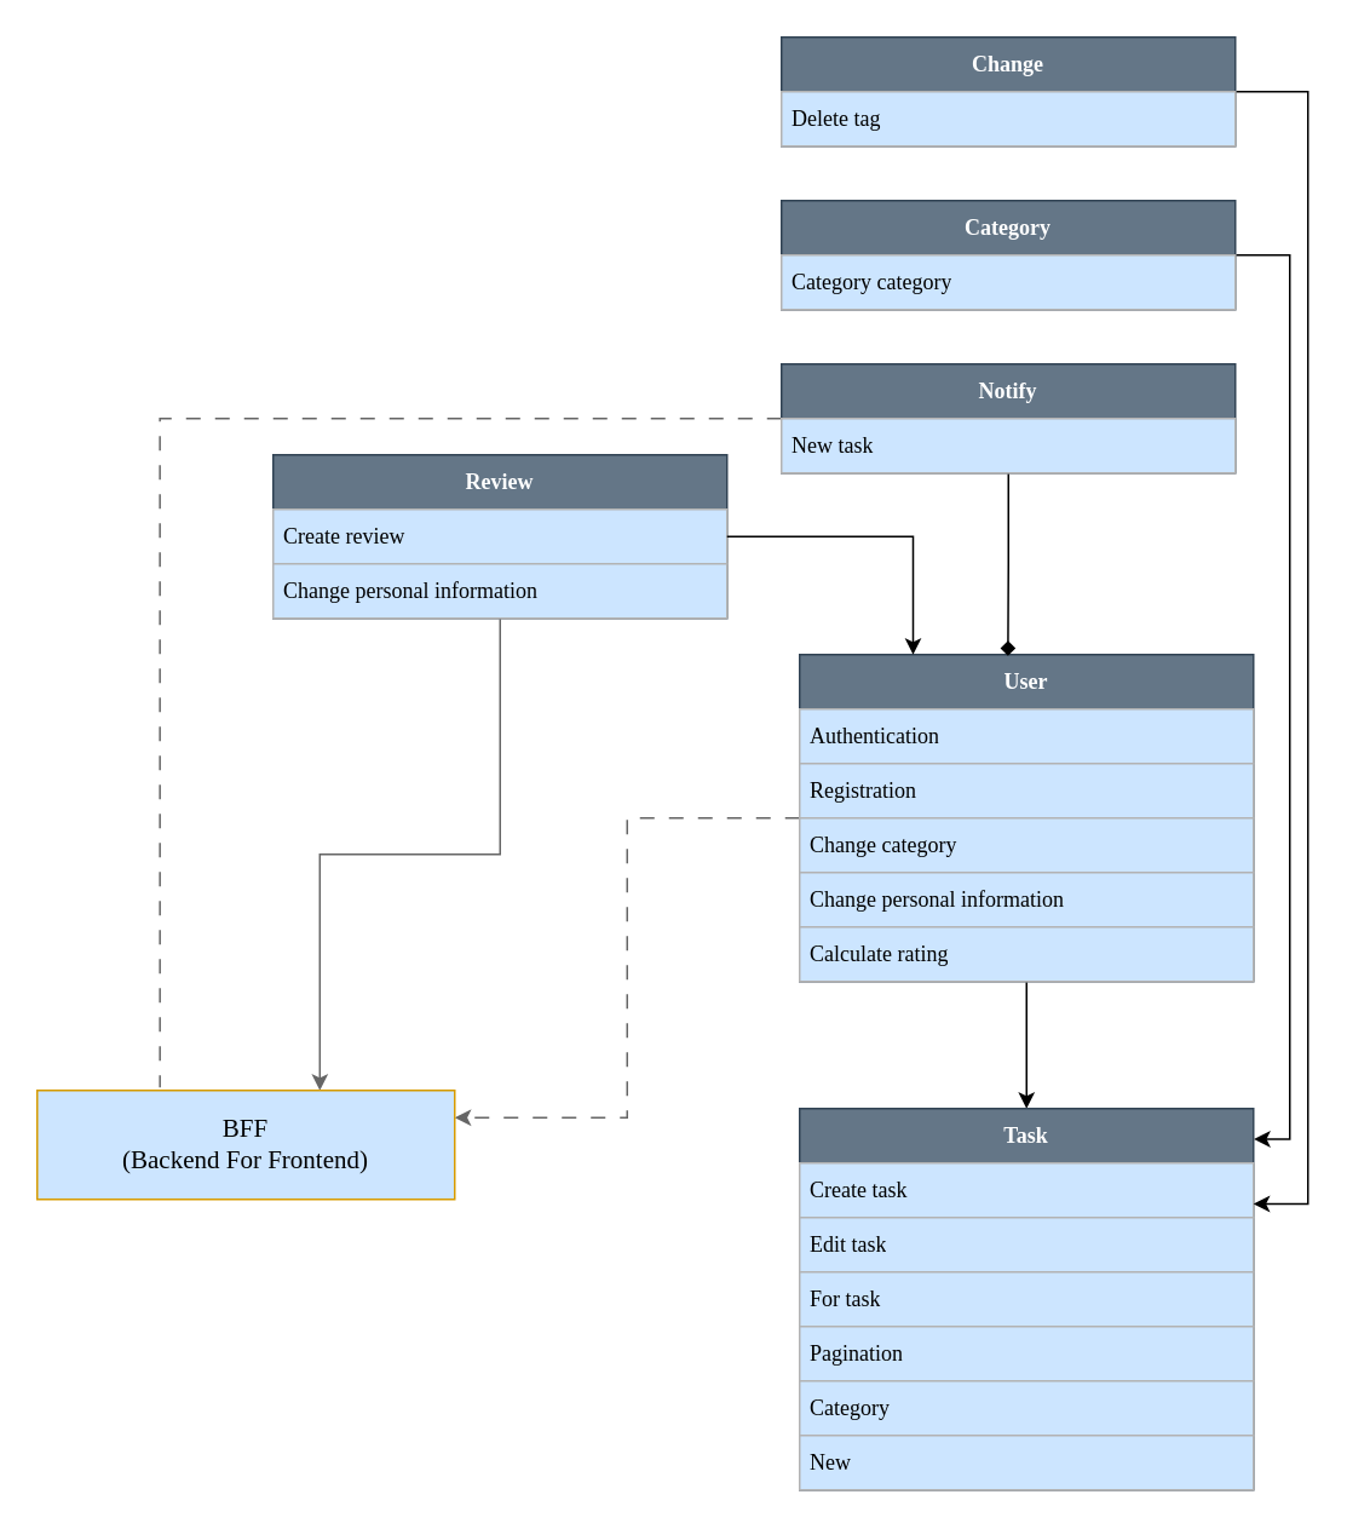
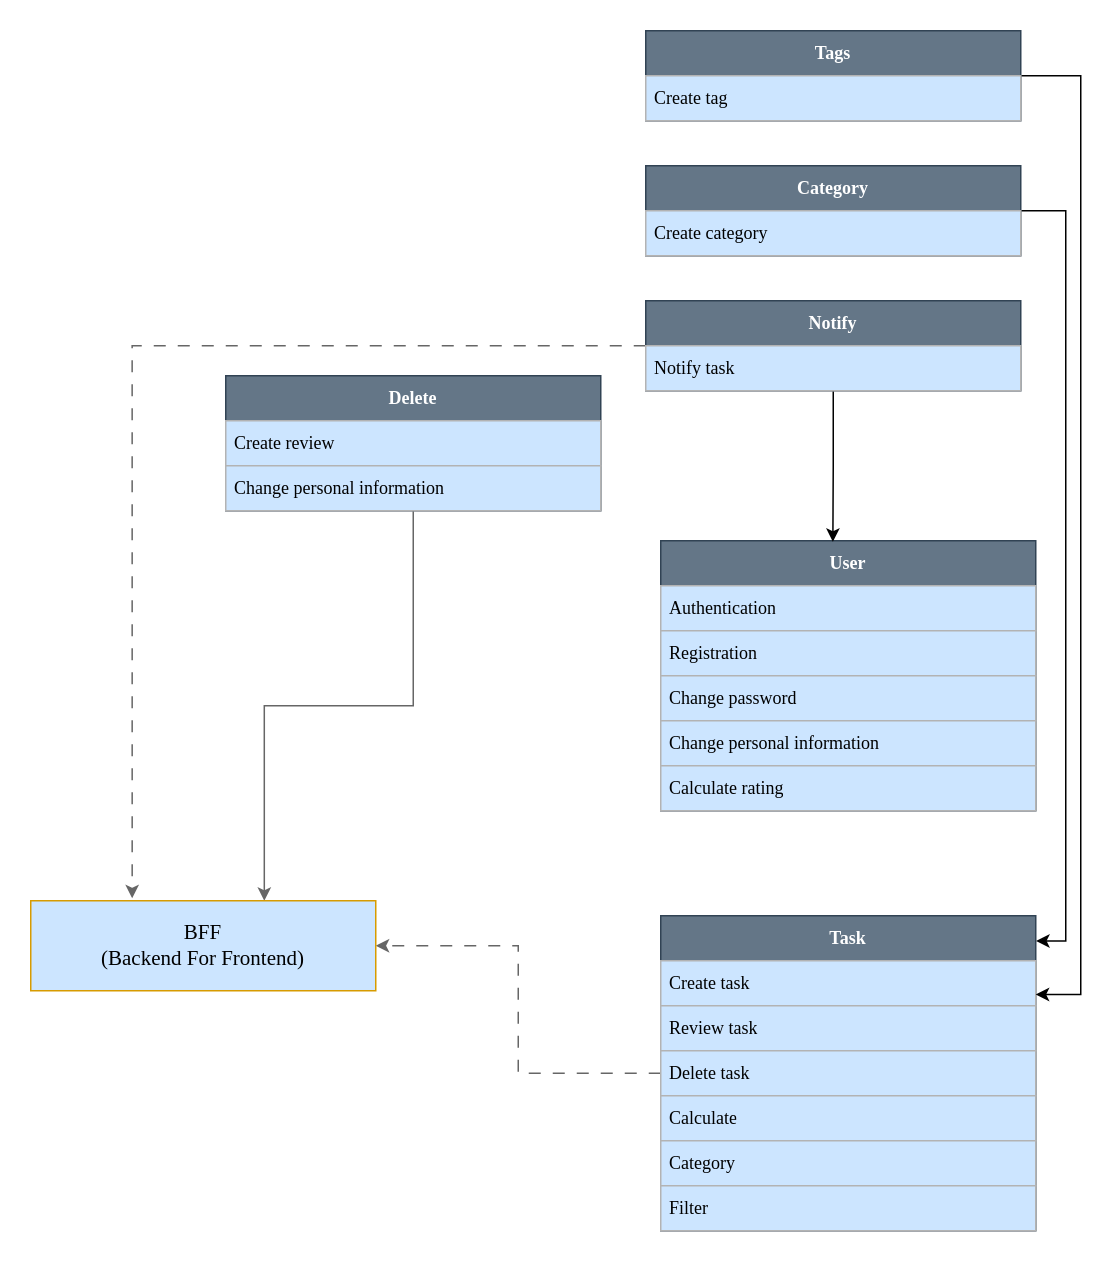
- <mxCell id="32" value="&lt;b&gt;Change&lt;/b&gt;" style="swimlane;fontStyle=0;childLayout=stackLayout;horizontal=1;startSize=30;horizontalStack=0;resizeParent=1;resizeParentMax=0;resizeLast=0;collapsible=1;marginBottom=0;whiteSpace=wrap;html=1;fillColor=#647687;strokeColor=#314354;rounded=0;shadow=0;glass=0;fontFamily=Verdana;fontColor=#ffffff;" vertex="1" parent="1"><mxGeometry x="430" y="20" width="250" height="60" as="geometry"><mxRectangle x="390" y="50" width="70" height="30" as="alternateBounds" /></mxGeometry></mxCell>
+ <mxCell id="32" value="&lt;b&gt;Tags&lt;/b&gt;" style="swimlane;fontStyle=0;childLayout=stackLayout;horizontal=1;startSize=30;horizontalStack=0;resizeParent=1;resizeParentMax=0;resizeLast=0;collapsible=1;marginBottom=0;whiteSpace=wrap;html=1;fillColor=#647687;strokeColor=#314354;rounded=0;shadow=0;glass=0;fontFamily=Verdana;fontColor=#ffffff;" vertex="1" parent="1"><mxGeometry x="430" y="20" width="250" height="60" as="geometry"><mxRectangle x="390" y="50" width="70" height="30" as="alternateBounds" /></mxGeometry></mxCell>
- <mxCell id="33" value="Delete tag" style="text;strokeColor=#B3B3B3;fillColor=#cce5ff;align=left;verticalAlign=middle;spacingLeft=4;spacingRight=4;overflow=hidden;points=[[0,0.5],[1,0.5]];portConstraint=eastwest;rotatable=0;whiteSpace=wrap;html=1;fontFamily=Verdana;glass=0;shadow=0;rounded=0;" vertex="1" parent="32"><mxGeometry y="30" width="250" height="30" as="geometry" /></mxCell>
+ <mxCell id="33" value="Create tag" style="text;strokeColor=#B3B3B3;fillColor=#cce5ff;align=left;verticalAlign=middle;spacingLeft=4;spacingRight=4;overflow=hidden;points=[[0,0.5],[1,0.5]];portConstraint=eastwest;rotatable=0;whiteSpace=wrap;html=1;fontFamily=Verdana;glass=0;shadow=0;rounded=0;" vertex="1" parent="32"><mxGeometry y="30" width="250" height="30" as="geometry" /></mxCell>
- <mxCell id="30" value="Category category" style="text;strokeColor=#B3B3B3;fillColor=#cce5ff;align=left;verticalAlign=middle;spacingLeft=4;spacingRight=4;overflow=hidden;points=[[0,0.5],[1,0.5]];portConstraint=eastwest;rotatable=0;whiteSpace=wrap;html=1;fontFamily=Verdana;glass=0;shadow=0;rounded=0;" vertex="1" parent="29"><mxGeometry y="30" width="250" height="30" as="geometry" /></mxCell>
+ <mxCell id="30" value="Create category" style="text;strokeColor=#B3B3B3;fillColor=#cce5ff;align=left;verticalAlign=middle;spacingLeft=4;spacingRight=4;overflow=hidden;points=[[0,0.5],[1,0.5]];portConstraint=eastwest;rotatable=0;whiteSpace=wrap;html=1;fontFamily=Verdana;glass=0;shadow=0;rounded=0;" vertex="1" parent="29"><mxGeometry y="30" width="250" height="30" as="geometry" /></mxCell>
- <mxCell id="13" value="New task" style="text;strokeColor=#B3B3B3;fillColor=#cce5ff;align=left;verticalAlign=middle;spacingLeft=4;spacingRight=4;overflow=hidden;points=[[0,0.5],[1,0.5]];portConstraint=eastwest;rotatable=0;whiteSpace=wrap;html=1;fontFamily=Verdana;glass=0;shadow=0;rounded=0;" parent="12" vertex="1"><mxGeometry y="30" width="250" height="30" as="geometry" /></mxCell>
+ <mxCell id="13" value="Notify task" style="text;strokeColor=#B3B3B3;fillColor=#cce5ff;align=left;verticalAlign=middle;spacingLeft=4;spacingRight=4;overflow=hidden;points=[[0,0.5],[1,0.5]];portConstraint=eastwest;rotatable=0;whiteSpace=wrap;html=1;fontFamily=Verdana;glass=0;shadow=0;rounded=0;" parent="12" vertex="1"><mxGeometry y="30" width="250" height="30" as="geometry" /></mxCell>
- <mxCell id="23" value="&lt;b&gt;Review&lt;/b&gt;" style="swimlane;fontStyle=0;childLayout=stackLayout;horizontal=1;startSize=30;horizontalStack=0;resizeParent=1;resizeParentMax=0;resizeLast=0;collapsible=1;marginBottom=0;whiteSpace=wrap;html=1;fillColor=#647687;strokeColor=#314354;rounded=0;shadow=0;glass=0;fontFamily=Verdana;fontColor=#ffffff;" parent="1" vertex="1"><mxGeometry x="150" y="250" width="250" height="90" as="geometry"><mxRectangle x="390" y="50" width="70" height="30" as="alternateBounds" /></mxGeometry></mxCell>
+ <mxCell id="23" value="&lt;b&gt;Delete&lt;/b&gt;" style="swimlane;fontStyle=0;childLayout=stackLayout;horizontal=1;startSize=30;horizontalStack=0;resizeParent=1;resizeParentMax=0;resizeLast=0;collapsible=1;marginBottom=0;whiteSpace=wrap;html=1;fillColor=#647687;strokeColor=#314354;rounded=0;shadow=0;glass=0;fontFamily=Verdana;fontColor=#ffffff;" parent="1" vertex="1"><mxGeometry x="150" y="250" width="250" height="90" as="geometry"><mxRectangle x="390" y="50" width="70" height="30" as="alternateBounds" /></mxGeometry></mxCell>
- <mxCell id="26" style="edgeStyle=orthogonalEdgeStyle;rounded=0;orthogonalLoop=1;jettySize=auto;html=1;entryX=0.25;entryY=0;entryDx=0;entryDy=0;" parent="1" source="24" target="4" edge="1"><mxGeometry relative="1" as="geometry" /></mxCell>
- <mxCell id="10" style="edgeStyle=orthogonalEdgeStyle;rounded=0;orthogonalLoop=1;jettySize=auto;html=1;entryX=0.459;entryY=0.004;entryDx=0;entryDy=0;entryPerimeter=0;endArrow=diamond;" parent="1" source="12" target="4" edge="1"><mxGeometry relative="1" as="geometry" /></mxCell>
+ <mxCell id="10" style="edgeStyle=orthogonalEdgeStyle;rounded=0;orthogonalLoop=1;jettySize=auto;html=1;entryX=0.459;entryY=0.004;entryDx=0;entryDy=0;entryPerimeter=0;" parent="1" source="12" target="4" edge="1"><mxGeometry relative="1" as="geometry" /></mxCell>
- <mxCell id="3" style="edgeStyle=orthogonalEdgeStyle;rounded=0;orthogonalLoop=1;jettySize=auto;html=1;entryX=1;entryY=0.25;entryDx=0;entryDy=0;dashed=1;dashPattern=8 8;strokeColor=#666666;" parent="1" source="4" target="27" edge="1"><mxGeometry relative="1" as="geometry" /></mxCell>
- <mxCell id="7" value="Change category" style="text;strokeColor=#B3B3B3;fillColor=#cce5ff;align=left;verticalAlign=middle;spacingLeft=4;spacingRight=4;overflow=hidden;points=[[0,0.5],[1,0.5]];portConstraint=eastwest;rotatable=0;whiteSpace=wrap;html=1;fontFamily=Verdana;glass=0;shadow=0;rounded=0;" parent="4" vertex="1"><mxGeometry y="90" width="250" height="30" as="geometry" /></mxCell>
+ <mxCell id="7" value="Change password" style="text;strokeColor=#B3B3B3;fillColor=#cce5ff;align=left;verticalAlign=middle;spacingLeft=4;spacingRight=4;overflow=hidden;points=[[0,0.5],[1,0.5]];portConstraint=eastwest;rotatable=0;whiteSpace=wrap;html=1;fontFamily=Verdana;glass=0;shadow=0;rounded=0;" parent="4" vertex="1"><mxGeometry y="90" width="250" height="30" as="geometry" /></mxCell>
- <mxCell id="2" style="edgeStyle=orthogonalEdgeStyle;rounded=0;orthogonalLoop=1;jettySize=auto;html=1;entryX=0.5;entryY=0;entryDx=0;entryDy=0;" parent="1" source="4" target="15" edge="1"><mxGeometry relative="1" as="geometry" /></mxCell>
- <mxCell id="11" style="edgeStyle=orthogonalEdgeStyle;rounded=0;orthogonalLoop=1;jettySize=auto;html=1;entryX=0.294;entryY=-0.027;entryDx=0;entryDy=0;entryPerimeter=0;dashed=1;dashPattern=8 8;strokeColor=#666666;endArrow=none;" parent="1" source="12" target="27" edge="1"><mxGeometry relative="1" as="geometry" /></mxCell>
+ <mxCell id="11" style="edgeStyle=orthogonalEdgeStyle;rounded=0;orthogonalLoop=1;jettySize=auto;html=1;entryX=0.294;entryY=-0.027;entryDx=0;entryDy=0;entryPerimeter=0;dashed=1;dashPattern=8 8;strokeColor=#666666;" parent="1" source="12" target="27" edge="1"><mxGeometry relative="1" as="geometry" /></mxCell>
- <mxCell id="17" value="Edit task" style="text;strokeColor=#B3B3B3;fillColor=#cce5ff;align=left;verticalAlign=middle;spacingLeft=4;spacingRight=4;overflow=hidden;points=[[0,0.5],[1,0.5]];portConstraint=eastwest;rotatable=0;whiteSpace=wrap;html=1;fontFamily=Verdana;glass=0;shadow=0;rounded=0;" parent="15" vertex="1"><mxGeometry y="60" width="250" height="30" as="geometry" /></mxCell>
+ <mxCell id="17" value="Review task" style="text;strokeColor=#B3B3B3;fillColor=#cce5ff;align=left;verticalAlign=middle;spacingLeft=4;spacingRight=4;overflow=hidden;points=[[0,0.5],[1,0.5]];portConstraint=eastwest;rotatable=0;whiteSpace=wrap;html=1;fontFamily=Verdana;glass=0;shadow=0;rounded=0;" parent="15" vertex="1"><mxGeometry y="60" width="250" height="30" as="geometry" /></mxCell>
+ <mxCell id="14" style="edgeStyle=orthogonalEdgeStyle;rounded=0;orthogonalLoop=1;jettySize=auto;html=1;entryX=1;entryY=0.5;entryDx=0;entryDy=0;dashed=1;dashPattern=8 8;strokeColor=#666666;" parent="1" source="15" target="27" edge="1"><mxGeometry relative="1" as="geometry" /></mxCell>
- <mxCell id="18" value="For task" style="text;strokeColor=#B3B3B3;fillColor=#cce5ff;align=left;verticalAlign=middle;spacingLeft=4;spacingRight=4;overflow=hidden;points=[[0,0.5],[1,0.5]];portConstraint=eastwest;rotatable=0;whiteSpace=wrap;html=1;fontFamily=Verdana;glass=0;shadow=0;rounded=0;" parent="15" vertex="1"><mxGeometry y="90" width="250" height="30" as="geometry" /></mxCell>
+ <mxCell id="18" value="Delete task" style="text;strokeColor=#B3B3B3;fillColor=#cce5ff;align=left;verticalAlign=middle;spacingLeft=4;spacingRight=4;overflow=hidden;points=[[0,0.5],[1,0.5]];portConstraint=eastwest;rotatable=0;whiteSpace=wrap;html=1;fontFamily=Verdana;glass=0;shadow=0;rounded=0;" parent="15" vertex="1"><mxGeometry y="90" width="250" height="30" as="geometry" /></mxCell>
- <mxCell id="19" value="Pagination" style="text;strokeColor=#B3B3B3;fillColor=#cce5ff;align=left;verticalAlign=middle;spacingLeft=4;spacingRight=4;overflow=hidden;points=[[0,0.5],[1,0.5]];portConstraint=eastwest;rotatable=0;whiteSpace=wrap;html=1;fontFamily=Verdana;glass=0;shadow=0;rounded=0;" parent="15" vertex="1"><mxGeometry y="120" width="250" height="30" as="geometry" /></mxCell>
+ <mxCell id="19" value="Calculate" style="text;strokeColor=#B3B3B3;fillColor=#cce5ff;align=left;verticalAlign=middle;spacingLeft=4;spacingRight=4;overflow=hidden;points=[[0,0.5],[1,0.5]];portConstraint=eastwest;rotatable=0;whiteSpace=wrap;html=1;fontFamily=Verdana;glass=0;shadow=0;rounded=0;" parent="15" vertex="1"><mxGeometry y="120" width="250" height="30" as="geometry" /></mxCell>
- <mxCell id="21" value="New" style="text;strokeColor=#B3B3B3;fillColor=#cce5ff;align=left;verticalAlign=middle;spacingLeft=4;spacingRight=4;overflow=hidden;points=[[0,0.5],[1,0.5]];portConstraint=eastwest;rotatable=0;whiteSpace=wrap;html=1;fontFamily=Verdana;glass=0;shadow=0;rounded=0;" parent="15" vertex="1"><mxGeometry y="180" width="250" height="30" as="geometry" /></mxCell>
+ <mxCell id="21" value="Filter" style="text;strokeColor=#B3B3B3;fillColor=#cce5ff;align=left;verticalAlign=middle;spacingLeft=4;spacingRight=4;overflow=hidden;points=[[0,0.5],[1,0.5]];portConstraint=eastwest;rotatable=0;whiteSpace=wrap;html=1;fontFamily=Verdana;glass=0;shadow=0;rounded=0;" parent="15" vertex="1"><mxGeometry y="180" width="250" height="30" as="geometry" /></mxCell>
